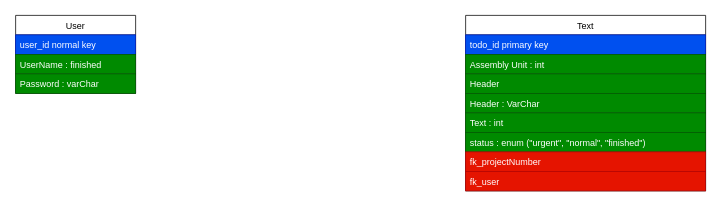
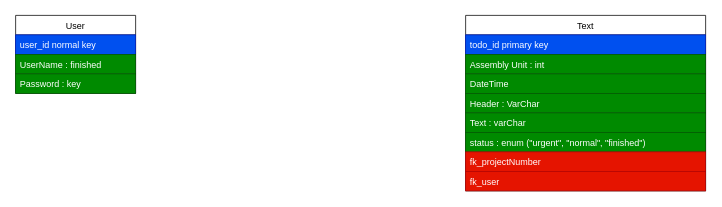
- <mxCell id="5" value="Password : varChar" style="text;strokeColor=#005700;fillColor=#008a00;align=left;verticalAlign=top;spacingLeft=4;spacingRight=4;overflow=hidden;rotatable=0;points=[[0,0.5],[1,0.5]];portConstraint=eastwest;fontColor=#ffffff;" vertex="1" parent="2"><mxGeometry y="78" width="160" height="26" as="geometry" /></mxCell>
+ <mxCell id="5" value="Password : key" style="text;strokeColor=#005700;fillColor=#008a00;align=left;verticalAlign=top;spacingLeft=4;spacingRight=4;overflow=hidden;rotatable=0;points=[[0,0.5],[1,0.5]];portConstraint=eastwest;fontColor=#ffffff;" vertex="1" parent="2"><mxGeometry y="78" width="160" height="26" as="geometry" /></mxCell>
- <mxCell id="9" value="Header" style="text;strokeColor=#005700;fillColor=#008a00;align=left;verticalAlign=top;spacingLeft=4;spacingRight=4;overflow=hidden;rotatable=0;points=[[0,0.5],[1,0.5]];portConstraint=eastwest;fontColor=#ffffff;" vertex="1" parent="6"><mxGeometry y="78" width="320" height="26" as="geometry" /></mxCell>
+ <mxCell id="9" value="DateTime" style="text;strokeColor=#005700;fillColor=#008a00;align=left;verticalAlign=top;spacingLeft=4;spacingRight=4;overflow=hidden;rotatable=0;points=[[0,0.5],[1,0.5]];portConstraint=eastwest;fontColor=#ffffff;" vertex="1" parent="6"><mxGeometry y="78" width="320" height="26" as="geometry" /></mxCell>
- <mxCell id="11" value="Text : int" style="text;strokeColor=#005700;fillColor=#008a00;align=left;verticalAlign=top;spacingLeft=4;spacingRight=4;overflow=hidden;rotatable=0;points=[[0,0.5],[1,0.5]];portConstraint=eastwest;fontColor=#ffffff;" vertex="1" parent="6"><mxGeometry y="130" width="320" height="26" as="geometry" /></mxCell>
+ <mxCell id="11" value="Text : varChar" style="text;strokeColor=#005700;fillColor=#008a00;align=left;verticalAlign=top;spacingLeft=4;spacingRight=4;overflow=hidden;rotatable=0;points=[[0,0.5],[1,0.5]];portConstraint=eastwest;fontColor=#ffffff;" vertex="1" parent="6"><mxGeometry y="130" width="320" height="26" as="geometry" /></mxCell>
